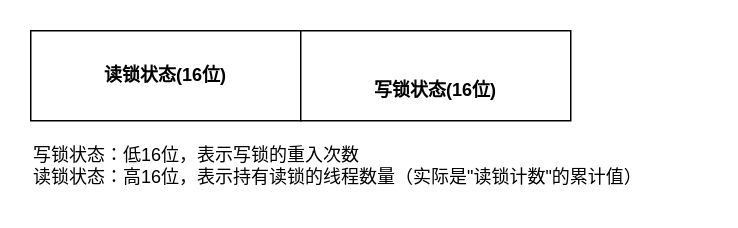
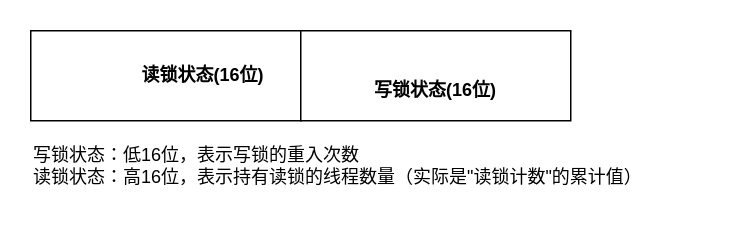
- <mxCell id="6" value="&lt;b&gt;读锁状态(16位)&lt;/b&gt;" style="text;strokeColor=none;align=center;fillColor=none;html=1;verticalAlign=middle;whiteSpace=wrap;rounded=0;" vertex="1" parent="3"><mxGeometry x="45" y="15" width="90" height="30" as="geometry" /></mxCell>
+ <mxCell id="6" value="&lt;b&gt;读锁状态(16位)&lt;/b&gt;" style="text;strokeColor=none;align=center;fillColor=none;html=1;verticalAlign=middle;whiteSpace=wrap;rounded=0;" vertex="1" parent="3"><mxGeometry x="70" y="15" width="90" height="30" as="geometry" /></mxCell>
